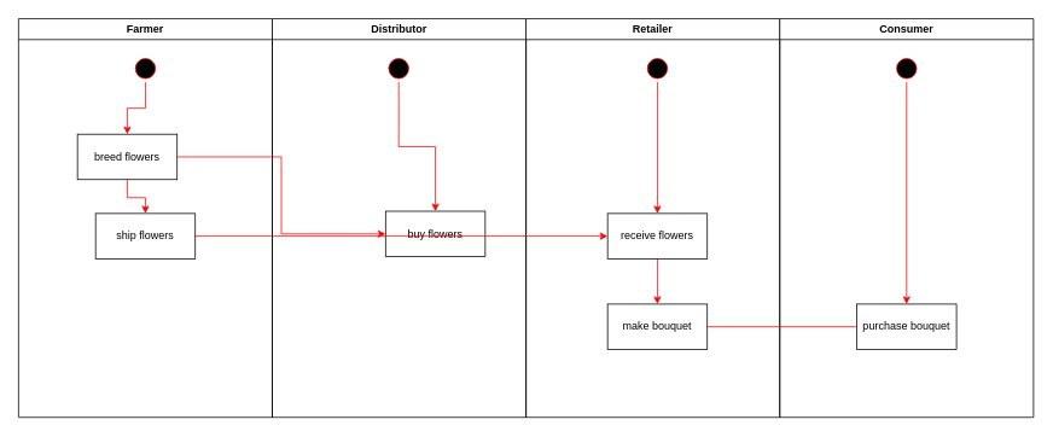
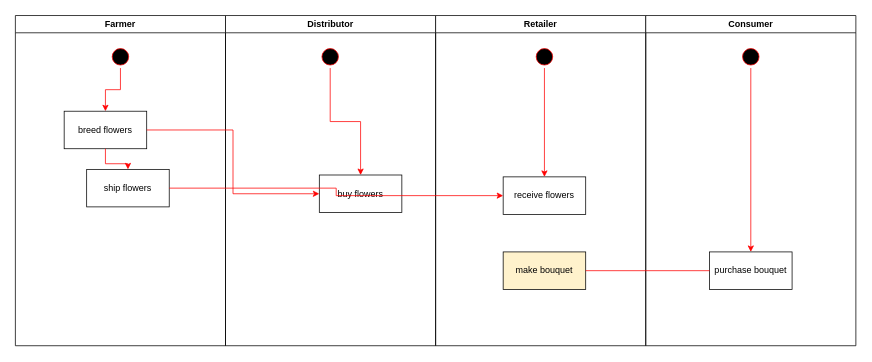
- <mxCell id="6" value="ship flowers" style="rounded=0;whiteSpace=wrap;html=1;" parent="2" vertex="1"><mxGeometry x="85" y="215" width="110" height="50" as="geometry" /></mxCell>
+ <mxCell id="6" value="ship flowers" style="rounded=0;whiteSpace=wrap;html=1;" parent="2" vertex="1"><mxGeometry x="95" y="205" width="110" height="50" as="geometry" /></mxCell>
- <mxCell id="15" style="edgeStyle=orthogonalEdgeStyle;rounded=0;orthogonalLoop=1;jettySize=auto;html=1;exitX=0.5;exitY=1;exitDx=0;exitDy=0;entryX=0.5;entryY=0;entryDx=0;entryDy=0;strokeColor=#FF0000;" parent="12" source="16" target="17" edge="1"><mxGeometry relative="1" as="geometry" /></mxCell>
- <mxCell id="17" value="make bouquet" style="rounded=0;whiteSpace=wrap;html=1;" parent="12" vertex="1"><mxGeometry x="90" y="315" width="110" height="50" as="geometry" /></mxCell>
+ <mxCell id="17" value="make bouquet" style="rounded=0;whiteSpace=wrap;html=1;fillColor=#fff2cc;" parent="12" vertex="1"><mxGeometry x="90" y="315" width="110" height="50" as="geometry" /></mxCell>
